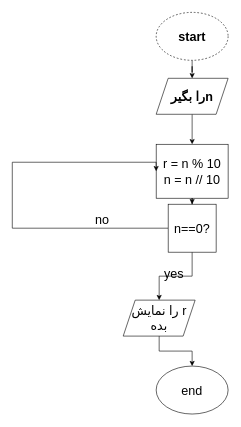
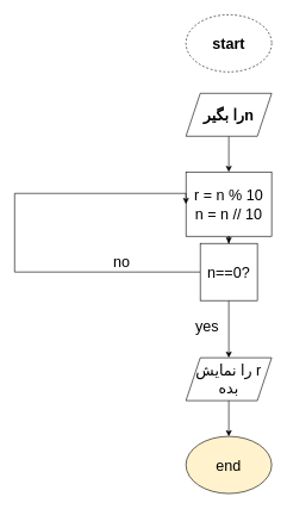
- <mxCell id="2" value="" style="edgeStyle=orthogonalEdgeStyle;rounded=0;orthogonalLoop=1;jettySize=auto;html=1;fontSize=21;" edge="1" parent="1" source="3" target="5"><mxGeometry relative="1" as="geometry" /></mxCell>
- <mxCell id="13" value="&lt;div style=&quot;direction: rtl;&quot;&gt;&lt;span style=&quot;background-color: initial;&quot;&gt;r را نمایش بده&lt;/span&gt;&lt;/div&gt;" style="shape=parallelogram;perimeter=parallelogramPerimeter;whiteSpace=wrap;html=1;fixedSize=1;fontSize=21;" vertex="1" parent="1"><mxGeometry x="205" y="500" width="120" height="60" as="geometry" /></mxCell>
+ <mxCell id="13" value="&lt;div style=&quot;direction: rtl;&quot;&gt;&lt;span style=&quot;background-color: initial;&quot;&gt;r را نمایش بده&lt;/span&gt;&lt;/div&gt;" style="shape=parallelogram;perimeter=parallelogramPerimeter;whiteSpace=wrap;html=1;fixedSize=1;fontSize=21;" vertex="1" parent="1"><mxGeometry x="260" y="500" width="120" height="60" as="geometry" /></mxCell>
- <mxCell id="15" value="end" style="ellipse;whiteSpace=wrap;html=1;fontSize=21;" vertex="1" parent="1"><mxGeometry x="260" y="610" width="120" height="80" as="geometry" /></mxCell>
+ <mxCell id="15" value="end" style="ellipse;whiteSpace=wrap;html=1;fontSize=21;fillColor=#fff2cc;" vertex="1" parent="1"><mxGeometry x="260" y="610" width="120" height="80" as="geometry" /></mxCell>
